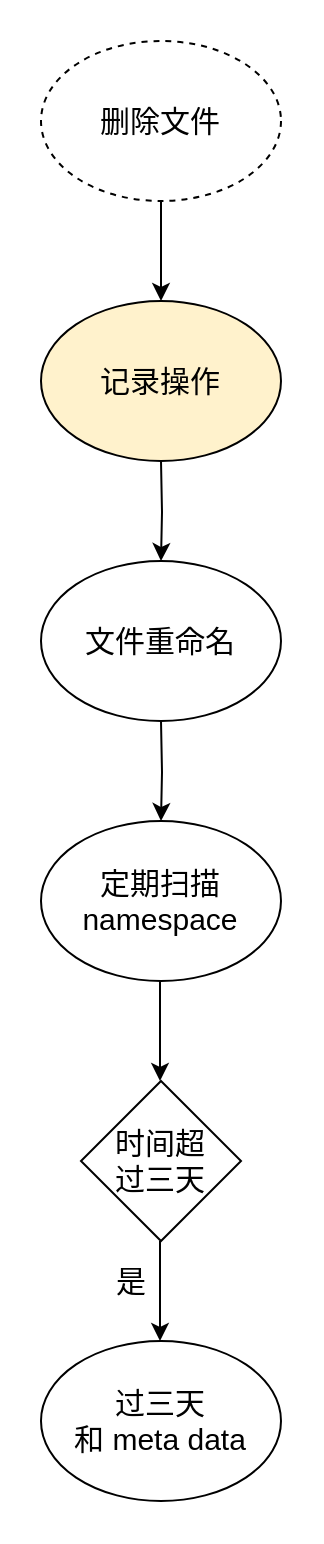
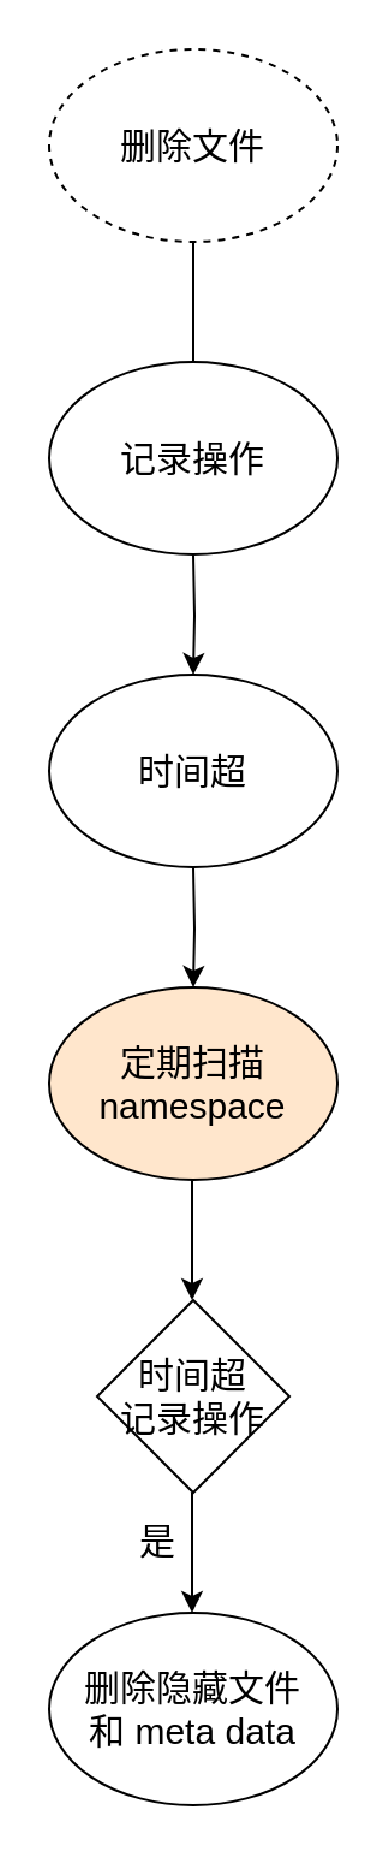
- <mxCell id="2" value="" style="edgeStyle=orthogonalEdgeStyle;rounded=0;orthogonalLoop=1;jettySize=auto;html=1;" edge="1" parent="1" source="3" target="4"><mxGeometry relative="1" as="geometry" /></mxCell>
+ <mxCell id="2" value="" style="edgeStyle=orthogonalEdgeStyle;rounded=0;orthogonalLoop=1;jettySize=auto;html=1;endArrow=none;" edge="1" parent="1" source="3" target="4"><mxGeometry relative="1" as="geometry" /></mxCell>
- <mxCell id="4" value="&lt;font style=&quot;font-size: 15px&quot;&gt;记录操作&lt;/font&gt;" style="ellipse;whiteSpace=wrap;html=1;fillColor=#fff2cc;" vertex="1" parent="1"><mxGeometry x="20" y="150" width="120" height="80" as="geometry" /></mxCell>
+ <mxCell id="4" value="&lt;font style=&quot;font-size: 15px&quot;&gt;记录操作&lt;/font&gt;" style="ellipse;whiteSpace=wrap;html=1;" vertex="1" parent="1"><mxGeometry x="20" y="150" width="120" height="80" as="geometry" /></mxCell>
- <mxCell id="6" value="&lt;font style=&quot;font-size: 15px&quot;&gt;文件重命名&lt;/font&gt;" style="ellipse;whiteSpace=wrap;html=1;" vertex="1" parent="1"><mxGeometry x="20" y="280" width="120" height="80" as="geometry" /></mxCell>
+ <mxCell id="6" value="&lt;font style=&quot;font-size: 15px&quot;&gt;时间超&lt;/font&gt;" style="ellipse;whiteSpace=wrap;html=1;" vertex="1" parent="1"><mxGeometry x="20" y="280" width="120" height="80" as="geometry" /></mxCell>
- <mxCell id="8" value="&lt;span style=&quot;font-size: 15px&quot;&gt;定期扫描 namespace&lt;/span&gt;" style="ellipse;whiteSpace=wrap;html=1;" vertex="1" parent="1"><mxGeometry x="20" y="410" width="120" height="80" as="geometry" /></mxCell>
+ <mxCell id="8" value="&lt;span style=&quot;font-size: 15px&quot;&gt;定期扫描 namespace&lt;/span&gt;" style="ellipse;whiteSpace=wrap;html=1;fillColor=#ffe6cc;" vertex="1" parent="1"><mxGeometry x="20" y="410" width="120" height="80" as="geometry" /></mxCell>
- <mxCell id="9" value="&lt;font style=&quot;font-size: 15px&quot;&gt;时间超&lt;br&gt;过三天&lt;/font&gt;" style="rhombus;whiteSpace=wrap;html=1;" vertex="1" parent="1"><mxGeometry x="40" y="540" width="80" height="80" as="geometry" /></mxCell>
+ <mxCell id="9" value="&lt;font style=&quot;font-size: 15px&quot;&gt;时间超&lt;br&gt;记录操作&lt;/font&gt;" style="rhombus;whiteSpace=wrap;html=1;" vertex="1" parent="1"><mxGeometry x="40" y="540" width="80" height="80" as="geometry" /></mxCell>
- <mxCell id="13" value="&lt;span style=&quot;font-size: 15px&quot;&gt;过三天&lt;br&gt;和 meta data&lt;/span&gt;" style="ellipse;whiteSpace=wrap;html=1;" vertex="1" parent="1"><mxGeometry x="20" y="670" width="120" height="80" as="geometry" /></mxCell>
+ <mxCell id="13" value="&lt;span style=&quot;font-size: 15px&quot;&gt;删除隐藏文件&lt;br&gt;和 meta data&lt;/span&gt;" style="ellipse;whiteSpace=wrap;html=1;" vertex="1" parent="1"><mxGeometry x="20" y="670" width="120" height="80" as="geometry" /></mxCell>
